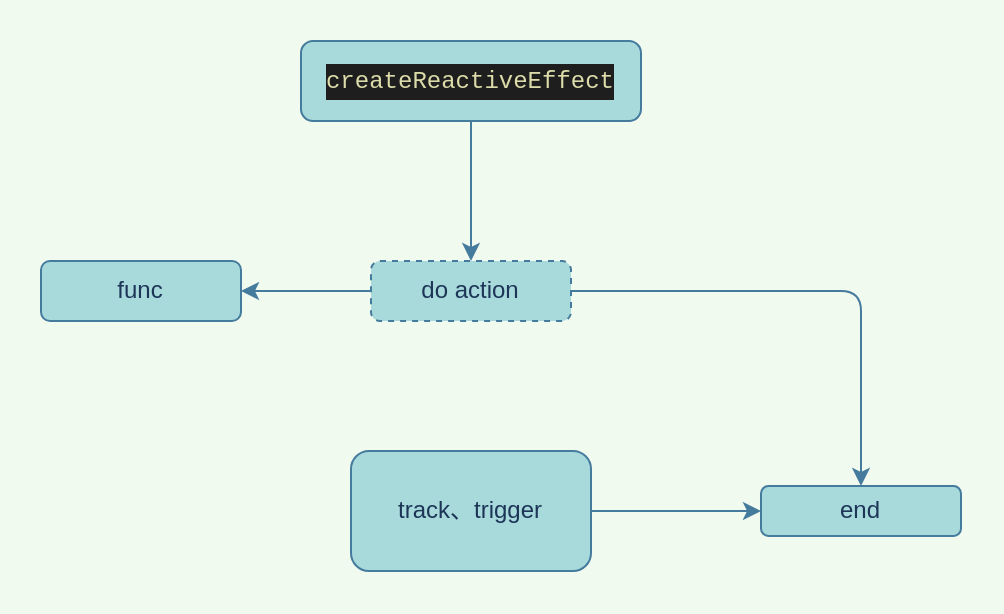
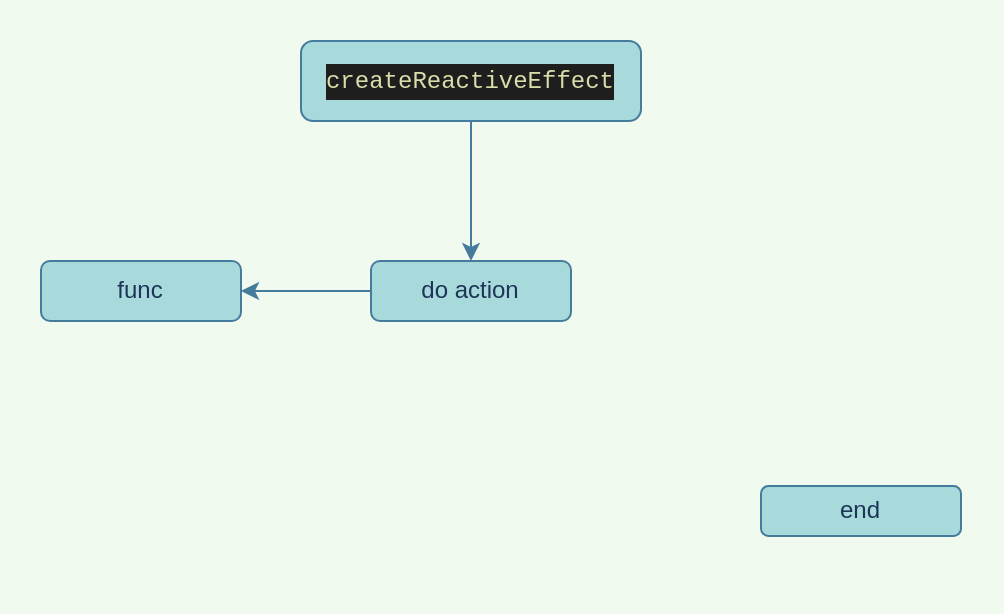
- <mxCell id="7" value="do action" style="whiteSpace=wrap;html=1;sketch=0;strokeColor=#457B9D;fillColor=#A8DADC;fontColor=#1D3557;rounded=1;dashed=1;" vertex="1" parent="1"><mxGeometry x="185" y="130" width="100" height="30" as="geometry" /></mxCell>
+ <mxCell id="7" value="do action" style="whiteSpace=wrap;html=1;sketch=0;strokeColor=#457B9D;fillColor=#A8DADC;fontColor=#1D3557;rounded=1;" vertex="1" parent="1"><mxGeometry x="185" y="130" width="100" height="30" as="geometry" /></mxCell>
- <mxCell id="6" style="edgeStyle=orthogonalEdgeStyle;sketch=0;orthogonalLoop=1;jettySize=auto;html=1;entryX=0.5;entryY=0;entryDx=0;entryDy=0;strokeColor=#457B9D;fillColor=#A8DADC;fontColor=#1D3557;" edge="1" parent="1" source="7" target="10"><mxGeometry relative="1" as="geometry" /></mxCell>
- <mxCell id="9" value="track、trigger" style="whiteSpace=wrap;html=1;fontColor=#1D3557;strokeColor=#457B9D;fillColor=#A8DADC;sketch=0;rounded=1;" vertex="1" parent="1"><mxGeometry x="175" y="225" width="120" height="60" as="geometry" /></mxCell>
- <mxCell id="8" value="" style="edgeStyle=orthogonalEdgeStyle;sketch=0;orthogonalLoop=1;jettySize=auto;html=1;strokeColor=#457B9D;fillColor=#A8DADC;fontColor=#1D3557;" edge="1" parent="1" source="9" target="10"><mxGeometry relative="1" as="geometry" /></mxCell>
